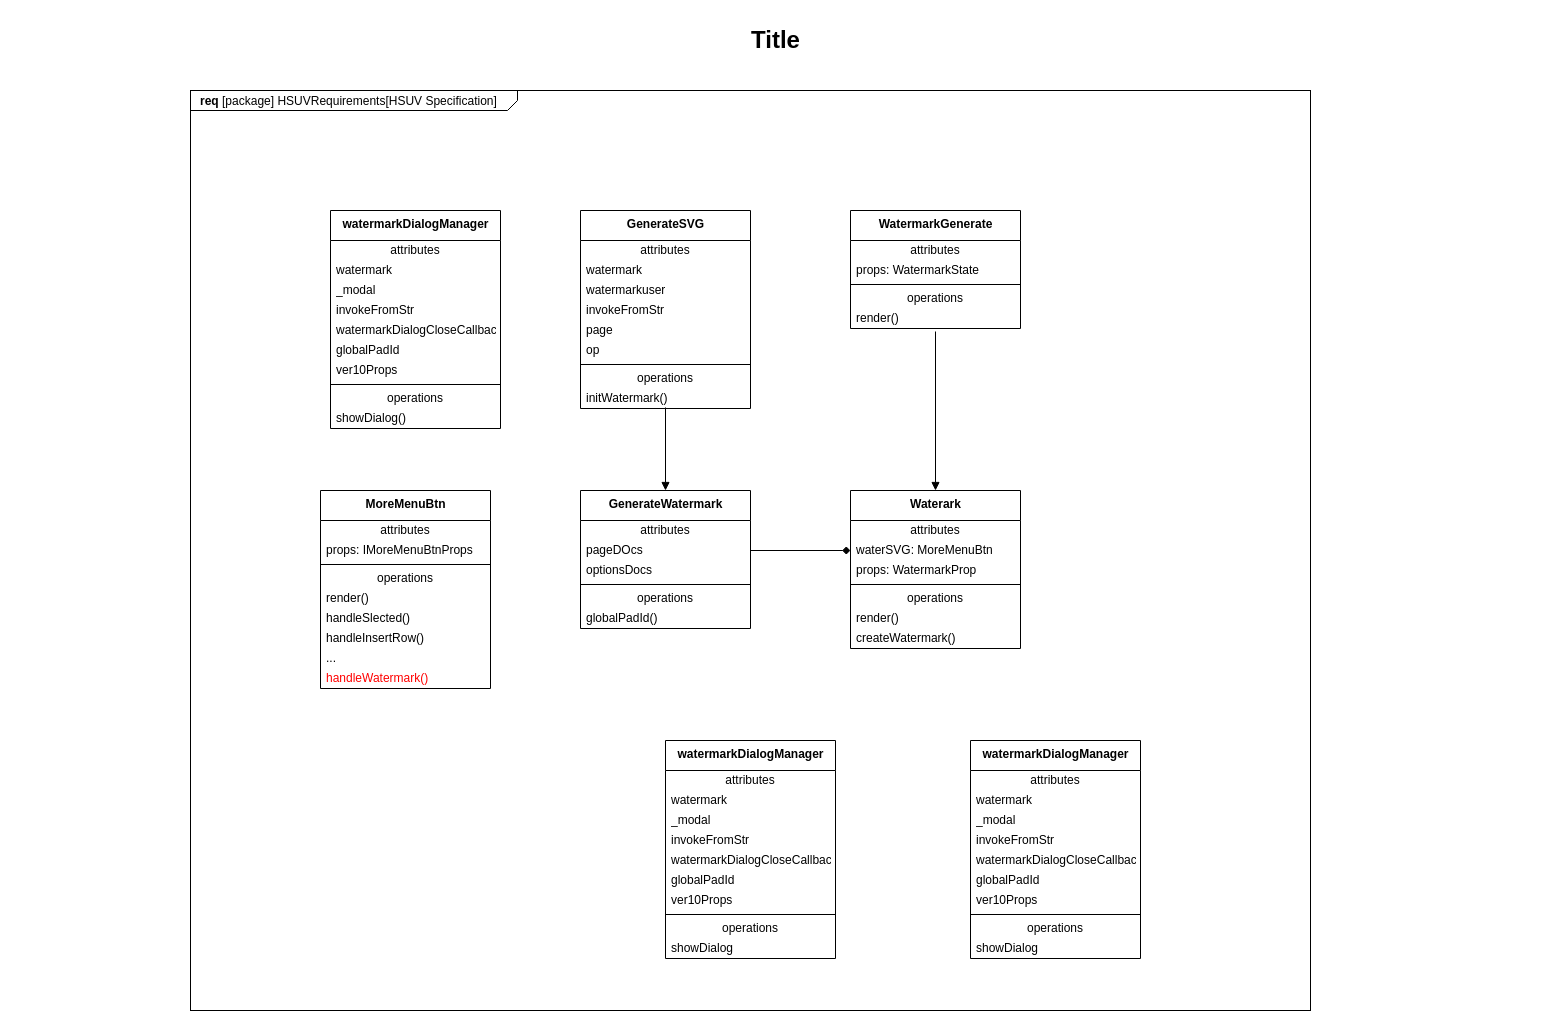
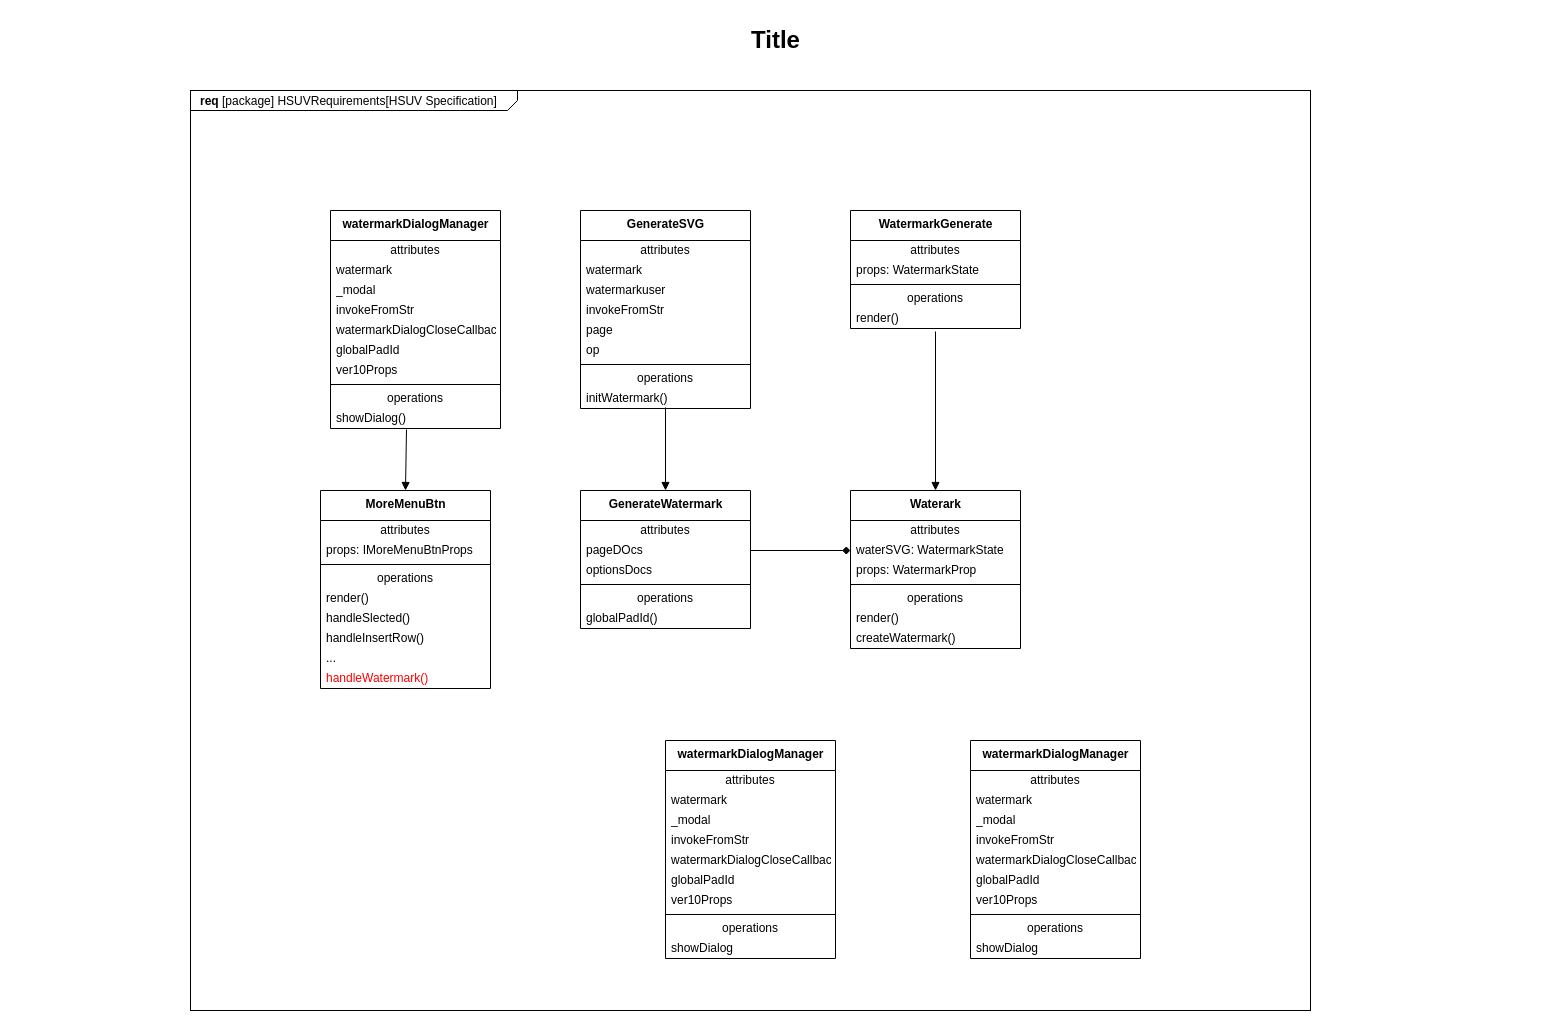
+ <mxCell id="86" value="" style="html=1;verticalAlign=bottom;endArrow=block;entryX=0.5;entryY=0;entryDx=0;entryDy=0;exitX=0.447;exitY=1.05;exitDx=0;exitDy=0;exitPerimeter=0;" edge="1" parent="1" source="14" target="34"><mxGeometry width="80" relative="1" as="geometry"><mxPoint x="386" y="428" as="sourcePoint" /><mxPoint x="790" y="570" as="targetPoint" /></mxGeometry></mxCell>
- <mxCell id="67" value="waterSVG: MoreMenuBtn" style="text;html=1;strokeColor=none;fillColor=none;align=left;verticalAlign=middle;spacingLeft=4;spacingRight=4;overflow=hidden;rotatable=0;points=[[0,0.5],[1,0.5]];portConstraint=eastwest;" vertex="1" parent="65"><mxGeometry y="50" width="170" height="20" as="geometry" /></mxCell>
+ <mxCell id="67" value="waterSVG: WatermarkState" style="text;html=1;strokeColor=none;fillColor=none;align=left;verticalAlign=middle;spacingLeft=4;spacingRight=4;overflow=hidden;rotatable=0;points=[[0,0.5],[1,0.5]];portConstraint=eastwest;" vertex="1" parent="65"><mxGeometry y="50" width="170" height="20" as="geometry" /></mxCell>
